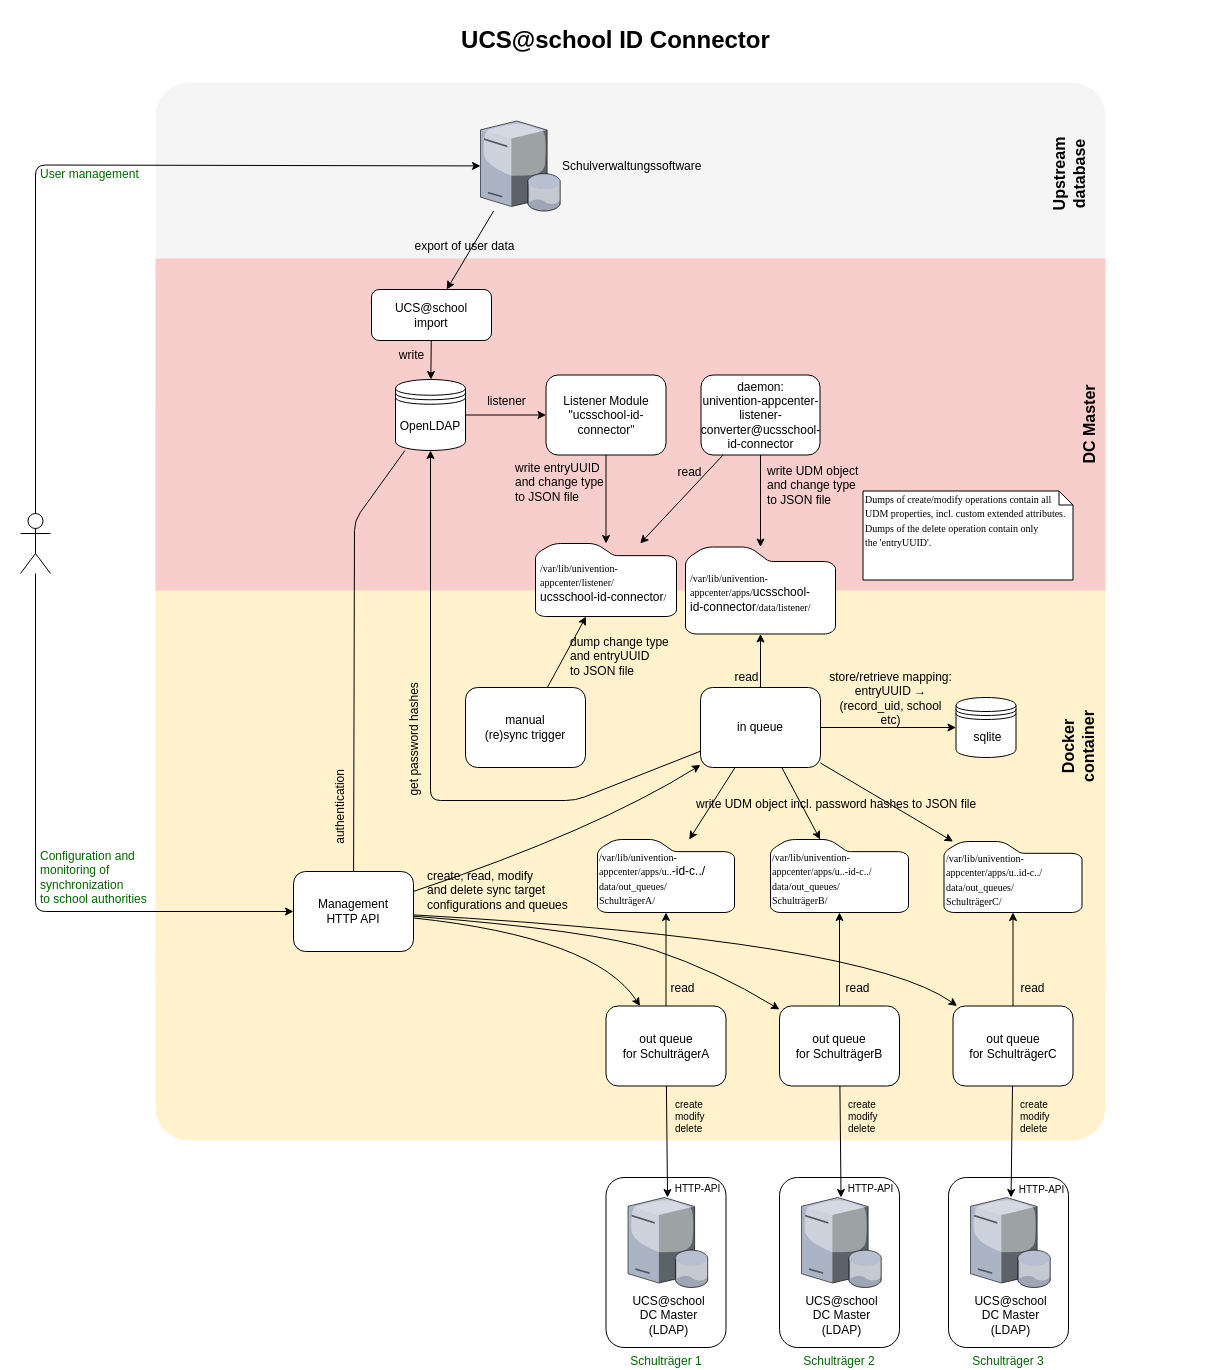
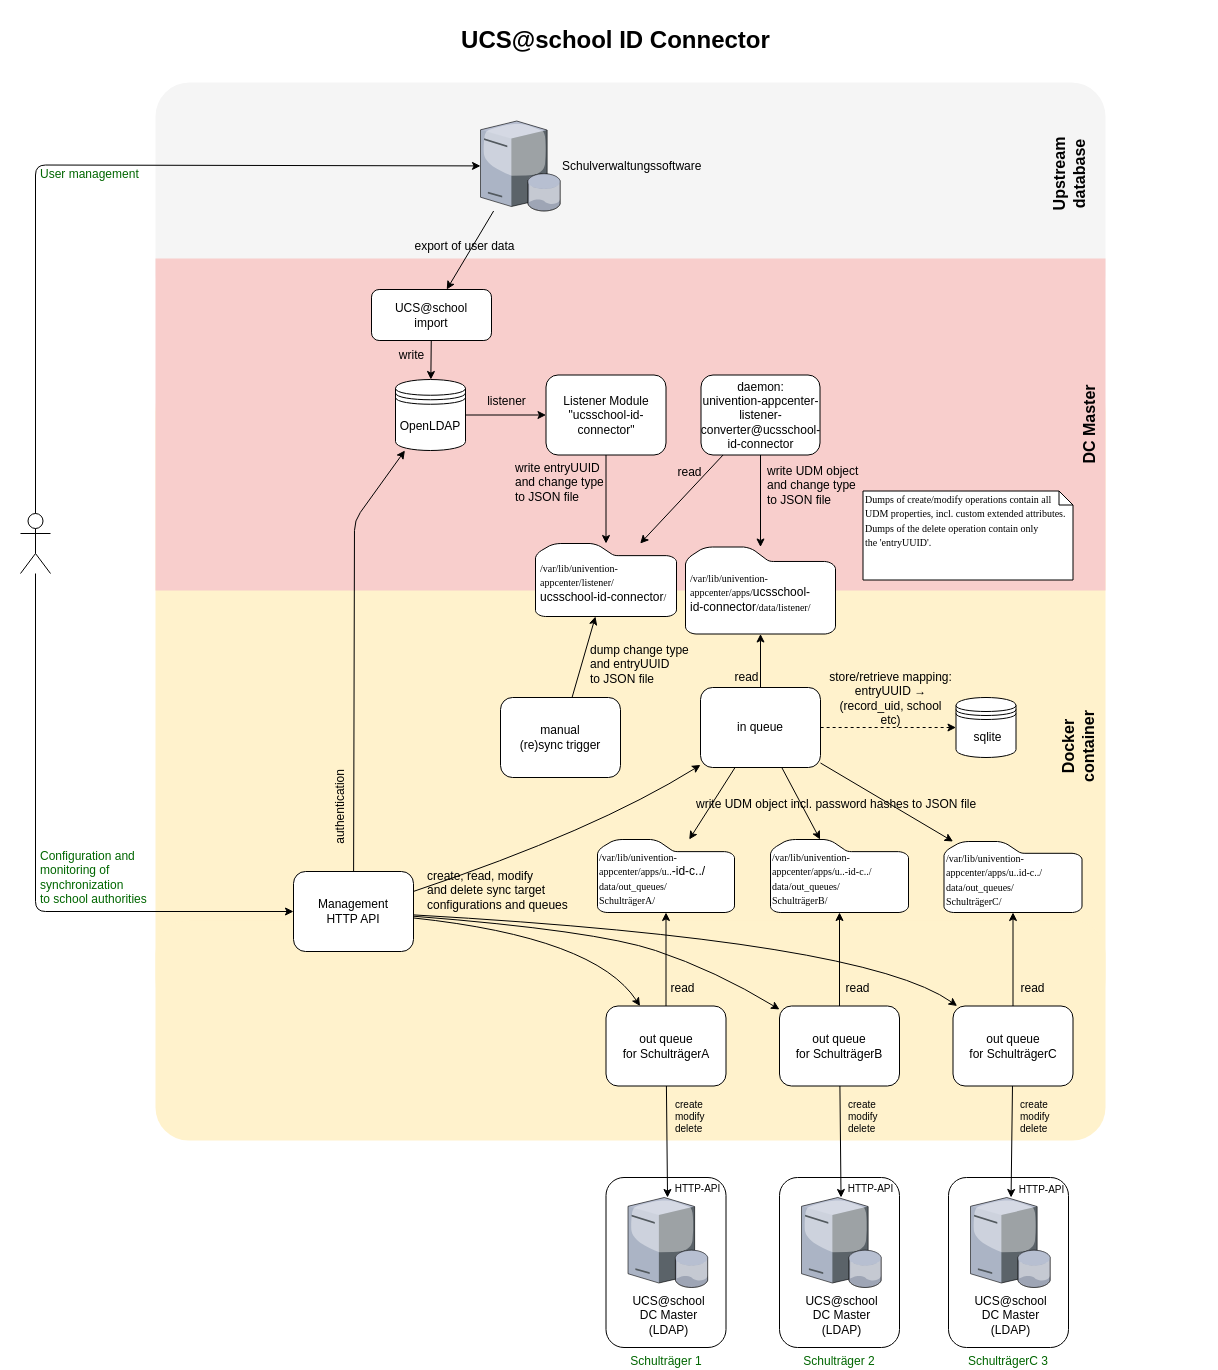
- <mxCell id="59" value="" style="endArrow=none;html=1;fontSize=12;fontColor=#000000;" parent="1" source="48" target="6" edge="1"><mxGeometry width="50" height="50" relative="1" as="geometry"><mxPoint x="279.5" y="757.5" as="sourcePoint" /><mxPoint x="329.5" y="707.5" as="targetPoint" /><Array as="points"><mxPoint x="354" y="520" /></Array></mxGeometry></mxCell>
+ <mxCell id="59" value="" style="endArrow=classic;html=1;fontSize=12;fontColor=#000000;" parent="1" source="48" target="6" edge="1"><mxGeometry width="50" height="50" relative="1" as="geometry"><mxPoint x="279.5" y="757.5" as="sourcePoint" /><mxPoint x="329.5" y="707.5" as="targetPoint" /><Array as="points"><mxPoint x="354" y="520" /></Array></mxGeometry></mxCell>
- <mxCell id="61" value="manual&lt;br&gt;(re)sync trigger" style="shape=ext;rounded=1;html=1;whiteSpace=wrap;" parent="1" vertex="1"><mxGeometry x="465" y="687" width="120" height="80" as="geometry" /></mxCell>
+ <mxCell id="61" value="manual&lt;br&gt;(re)sync trigger" style="shape=ext;rounded=1;html=1;whiteSpace=wrap;" parent="1" vertex="1"><mxGeometry x="500" y="697" width="120" height="80" as="geometry" /></mxCell>
- <mxCell id="16" value="" style="endArrow=none;html=1;startArrow=classic;startFill=1;endFill=0;" parent="1" source="15" target="14" edge="1"><mxGeometry width="50" height="50" relative="1" as="geometry"><mxPoint x="687.5" y="832.5" as="sourcePoint" /><mxPoint x="687.5" y="942.5" as="targetPoint" /></mxGeometry></mxCell>
+ <mxCell id="16" value="" style="endArrow=none;html=1;startArrow=classic;startFill=1;endFill=0;dashed=1;" parent="1" source="15" target="14" edge="1"><mxGeometry width="50" height="50" relative="1" as="geometry"><mxPoint x="687.5" y="832.5" as="sourcePoint" /><mxPoint x="687.5" y="942.5" as="targetPoint" /></mxGeometry></mxCell>
- <mxCell id="39" value="" style="endArrow=classic;html=1;" parent="1" source="14" target="6" edge="1"><mxGeometry width="50" height="50" relative="1" as="geometry"><mxPoint x="733.7" y="1032" as="sourcePoint" /><mxPoint x="669.3" y="1102" as="targetPoint" /><Array as="points"><mxPoint x="575" y="800" /><mxPoint x="430" y="800" /></Array></mxGeometry></mxCell>
- <mxCell id="40" value="get password hashes" style="text;html=1;resizable=0;points=[];align=center;verticalAlign=middle;labelBackgroundColor=none;rotation=-90;" parent="39" vertex="1" connectable="0"><mxGeometry x="0.342" relative="1" as="geometry"><mxPoint x="-17" y="83" as="offset" /></mxGeometry></mxCell>
- <mxCell id="67" value="&lt;font color=&quot;#006600&quot;&gt;Schulträger 3&lt;/font&gt;" style="rounded=1;whiteSpace=wrap;html=1;labelPosition=center;verticalLabelPosition=bottom;align=center;verticalAlign=top;" parent="66" vertex="1"><mxGeometry width="120" height="170" as="geometry" /></mxCell>
+ <mxCell id="67" value="&lt;font color=&quot;#006600&quot;&gt;SchulträgerC 3&lt;/font&gt;" style="rounded=1;whiteSpace=wrap;html=1;labelPosition=center;verticalLabelPosition=bottom;align=center;verticalAlign=top;" parent="66" vertex="1"><mxGeometry width="120" height="170" as="geometry" /></mxCell>
